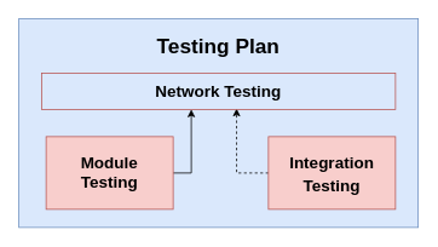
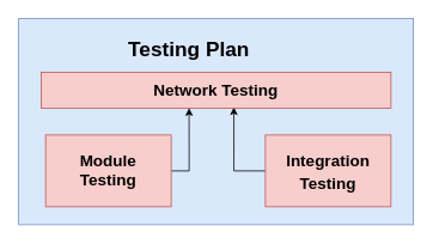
- <mxCell id="7" value="&lt;span style=&quot;font-size: 23px&quot;&gt;&lt;b&gt;Testing Plan&lt;/b&gt;&lt;/span&gt;" style="text;html=1;strokeColor=none;fillColor=none;align=center;verticalAlign=middle;whiteSpace=wrap;rounded=0;" vertex="1" parent="1"><mxGeometry x="120" y="40" width="240" height="20" as="geometry" /></mxCell>
+ <mxCell id="7" value="&lt;span style=&quot;font-size: 23px&quot;&gt;&lt;b&gt;Testing Plan&lt;/b&gt;&lt;/span&gt;" style="text;html=1;strokeColor=none;fillColor=none;align=center;verticalAlign=middle;whiteSpace=wrap;rounded=0;" vertex="1" parent="1"><mxGeometry x="90" y="45" width="240" height="20" as="geometry" /></mxCell>
- <mxCell id="8" value="&lt;b&gt;Network Testing&lt;/b&gt;" style="rounded=0;whiteSpace=wrap;html=1;fontSize=18;fillColor=#dae8fc;strokeColor=#b85450;" vertex="1" parent="1"><mxGeometry x="45" y="80" width="390" height="40" as="geometry" /></mxCell>
+ <mxCell id="8" value="&lt;b&gt;Network Testing&lt;/b&gt;" style="rounded=0;whiteSpace=wrap;html=1;fontSize=18;fillColor=#f8cecc;strokeColor=#b85450;" vertex="1" parent="1"><mxGeometry x="45" y="80" width="390" height="40" as="geometry" /></mxCell>
- <mxCell id="3" style="edgeStyle=orthogonalEdgeStyle;rounded=0;orthogonalLoop=1;jettySize=auto;html=1;exitX=0;exitY=0.5;exitDx=0;exitDy=0;entryX=0.551;entryY=0.975;entryDx=0;entryDy=0;entryPerimeter=0;fontSize=20;dashed=1;" edge="1" parent="1" source="4" target="8"><mxGeometry relative="1" as="geometry"><Array as="points"><mxPoint x="260" y="190" /></Array></mxGeometry></mxCell>
+ <mxCell id="3" style="edgeStyle=orthogonalEdgeStyle;rounded=0;orthogonalLoop=1;jettySize=auto;html=1;exitX=0;exitY=0.5;exitDx=0;exitDy=0;entryX=0.551;entryY=0.975;entryDx=0;entryDy=0;entryPerimeter=0;fontSize=20;" edge="1" parent="1" source="4" target="8"><mxGeometry relative="1" as="geometry"><Array as="points"><mxPoint x="260" y="190" /></Array></mxGeometry></mxCell>
